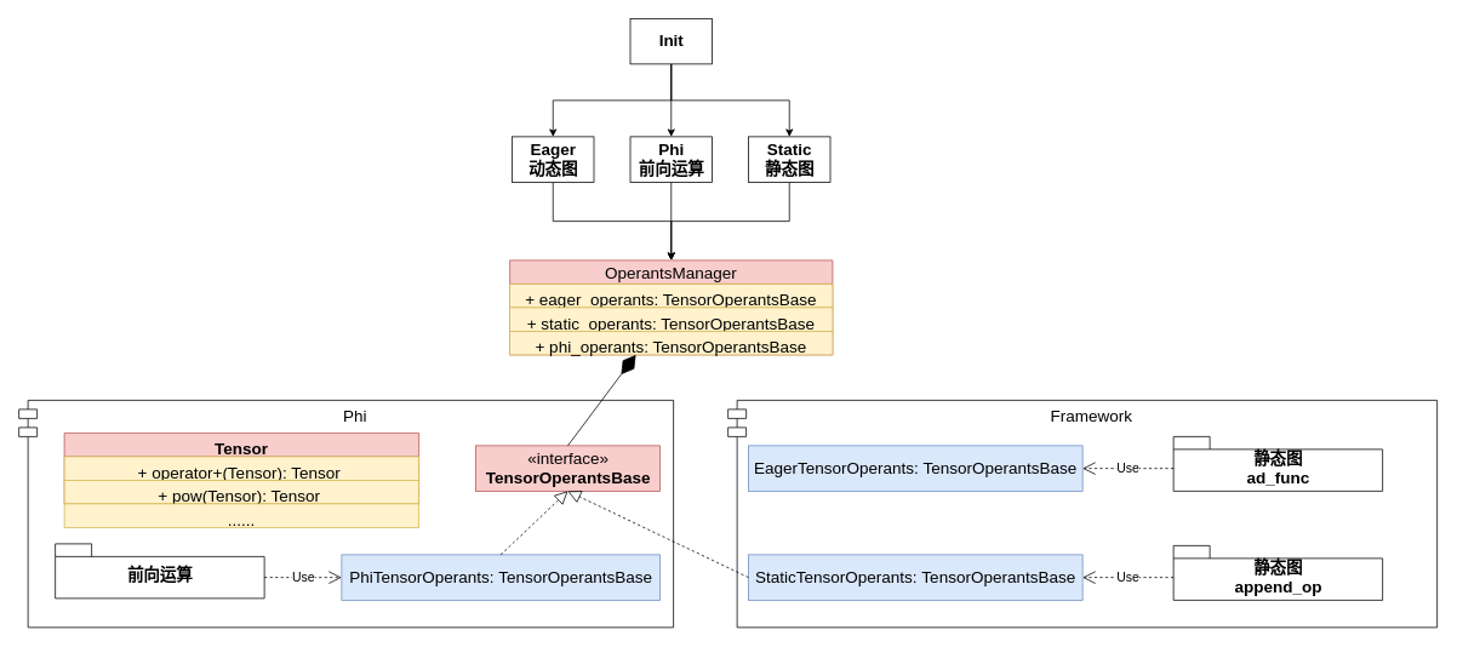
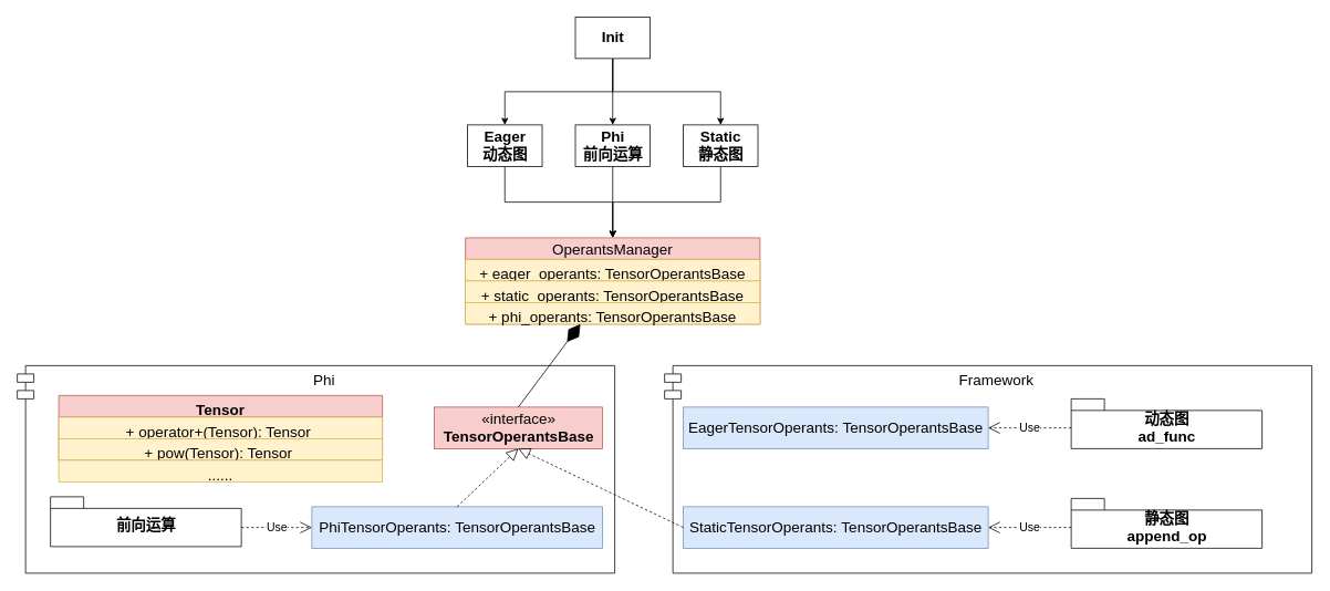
- <mxCell id="23" value="&lt;font style=&quot;font-size: 18px;&quot;&gt;静态图&lt;br&gt;ad_func&lt;/font&gt;" style="shape=folder;fontStyle=1;spacingTop=10;tabWidth=40;tabHeight=14;tabPosition=left;html=1;fontSize=14;" vertex="1" parent="1"><mxGeometry x="1290" y="480" width="230" height="60" as="geometry" /></mxCell>
+ <mxCell id="23" value="&lt;font style=&quot;font-size: 18px;&quot;&gt;动态图&lt;br&gt;ad_func&lt;/font&gt;" style="shape=folder;fontStyle=1;spacingTop=10;tabWidth=40;tabHeight=14;tabPosition=left;html=1;fontSize=14;" vertex="1" parent="1"><mxGeometry x="1290" y="480" width="230" height="60" as="geometry" /></mxCell>
